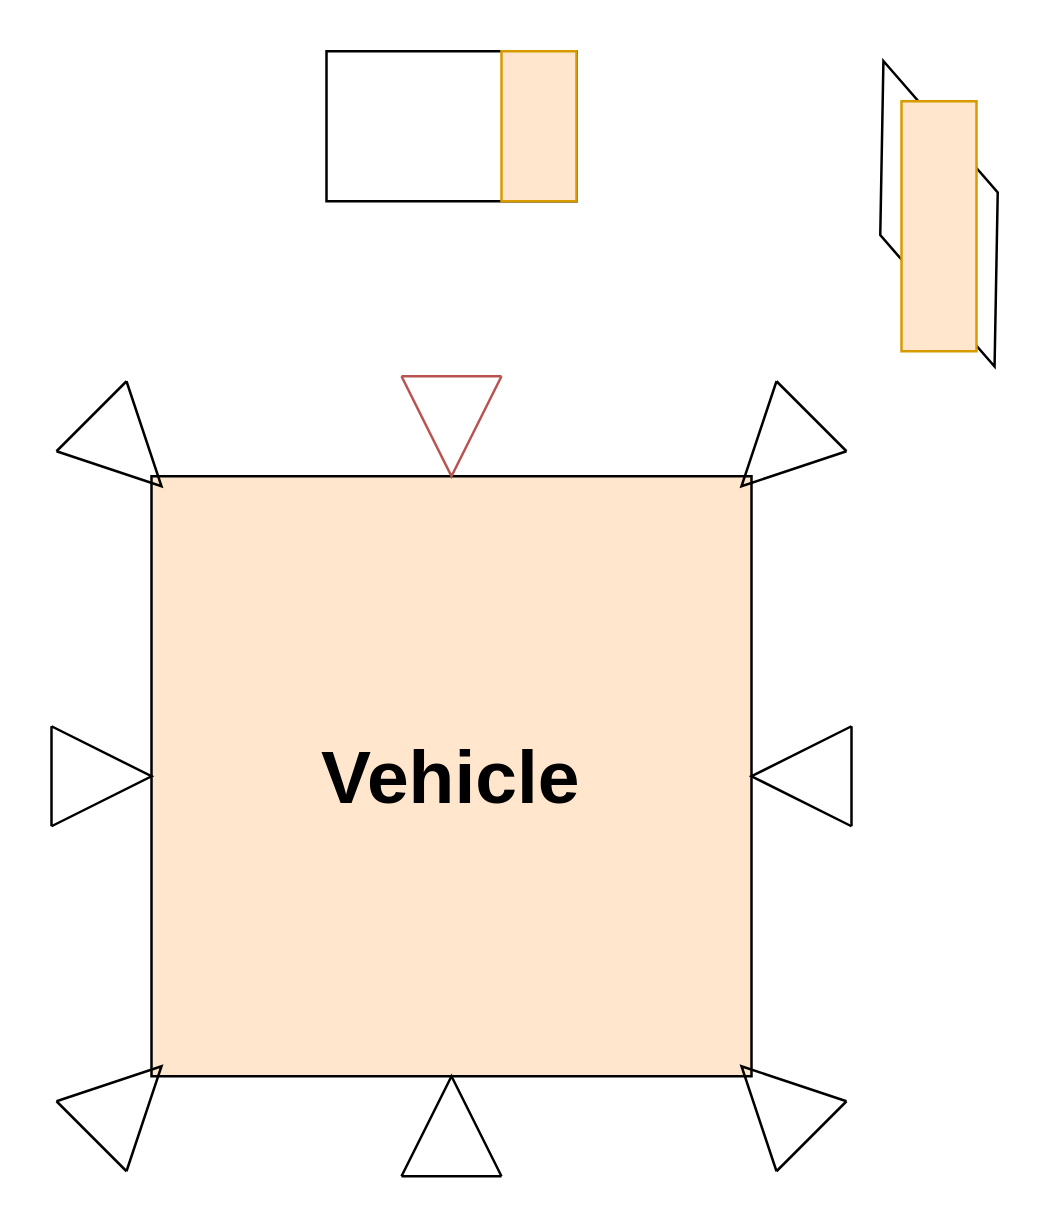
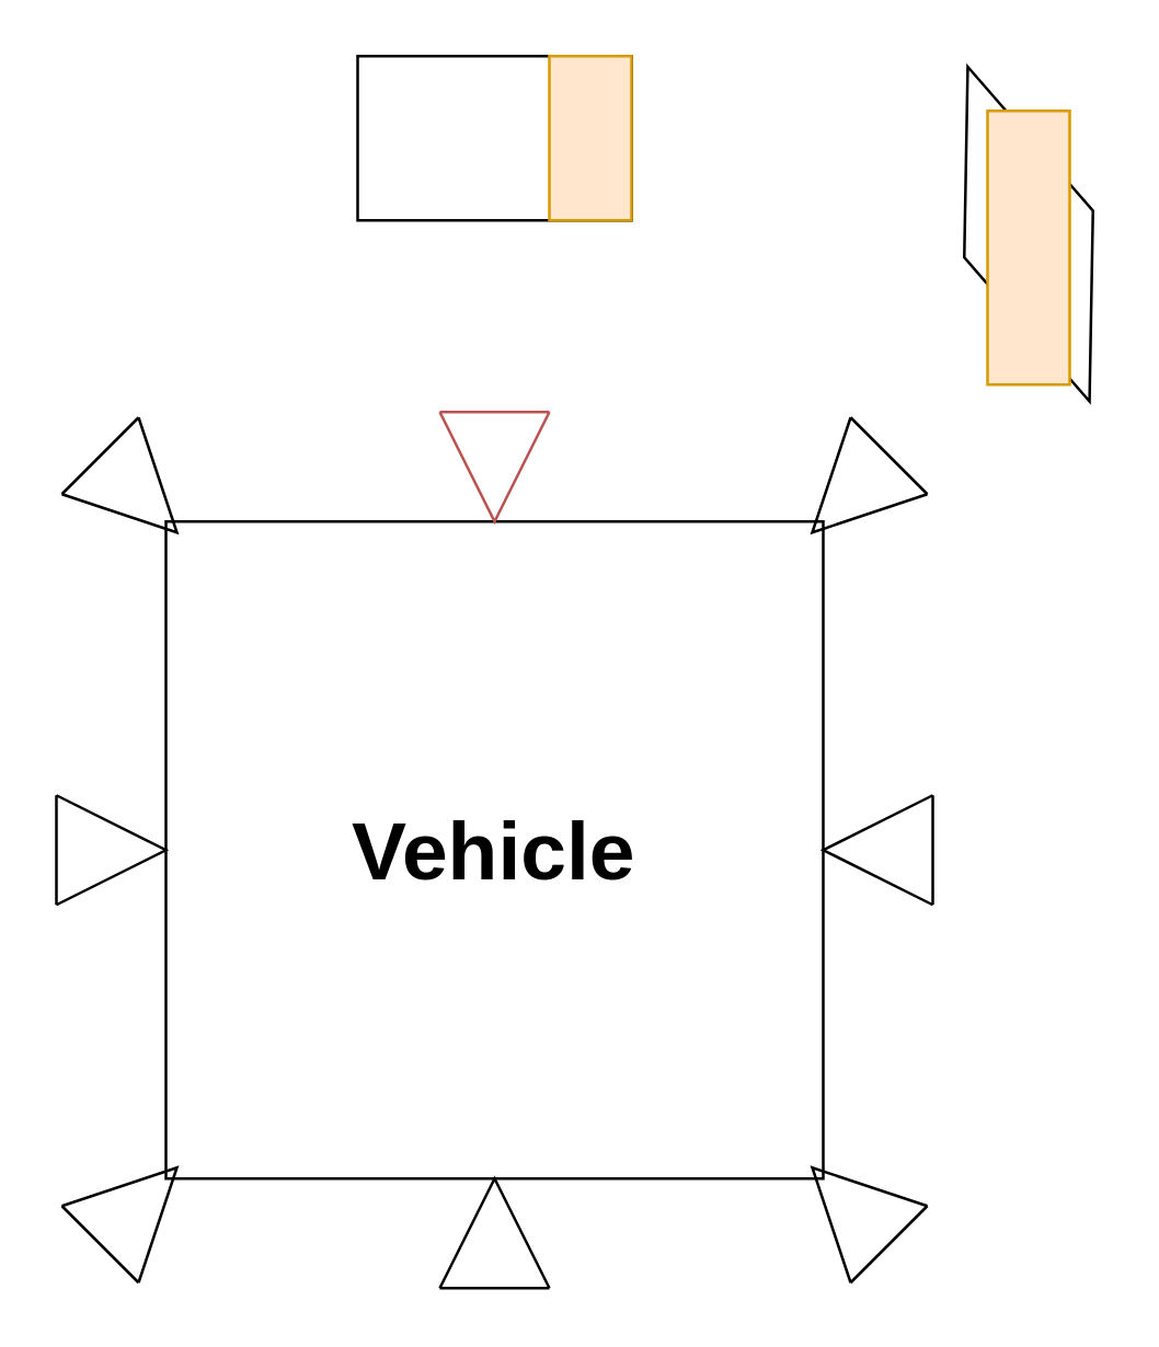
- <mxCell id="2" value="&lt;b&gt;&lt;font style=&quot;font-size: 30px;&quot;&gt;Vehicle&lt;/font&gt;&lt;/b&gt;" style="whiteSpace=wrap;html=1;fillColor=#ffe6cc;" vertex="1" parent="1"><mxGeometry x="60" y="190" width="240" height="240" as="geometry" /></mxCell>
+ <mxCell id="2" value="&lt;b&gt;&lt;font style=&quot;font-size: 30px;&quot;&gt;Vehicle&lt;/font&gt;&lt;/b&gt;" style="whiteSpace=wrap;html=1;" vertex="1" parent="1"><mxGeometry x="60" y="190" width="240" height="240" as="geometry" /></mxCell>
